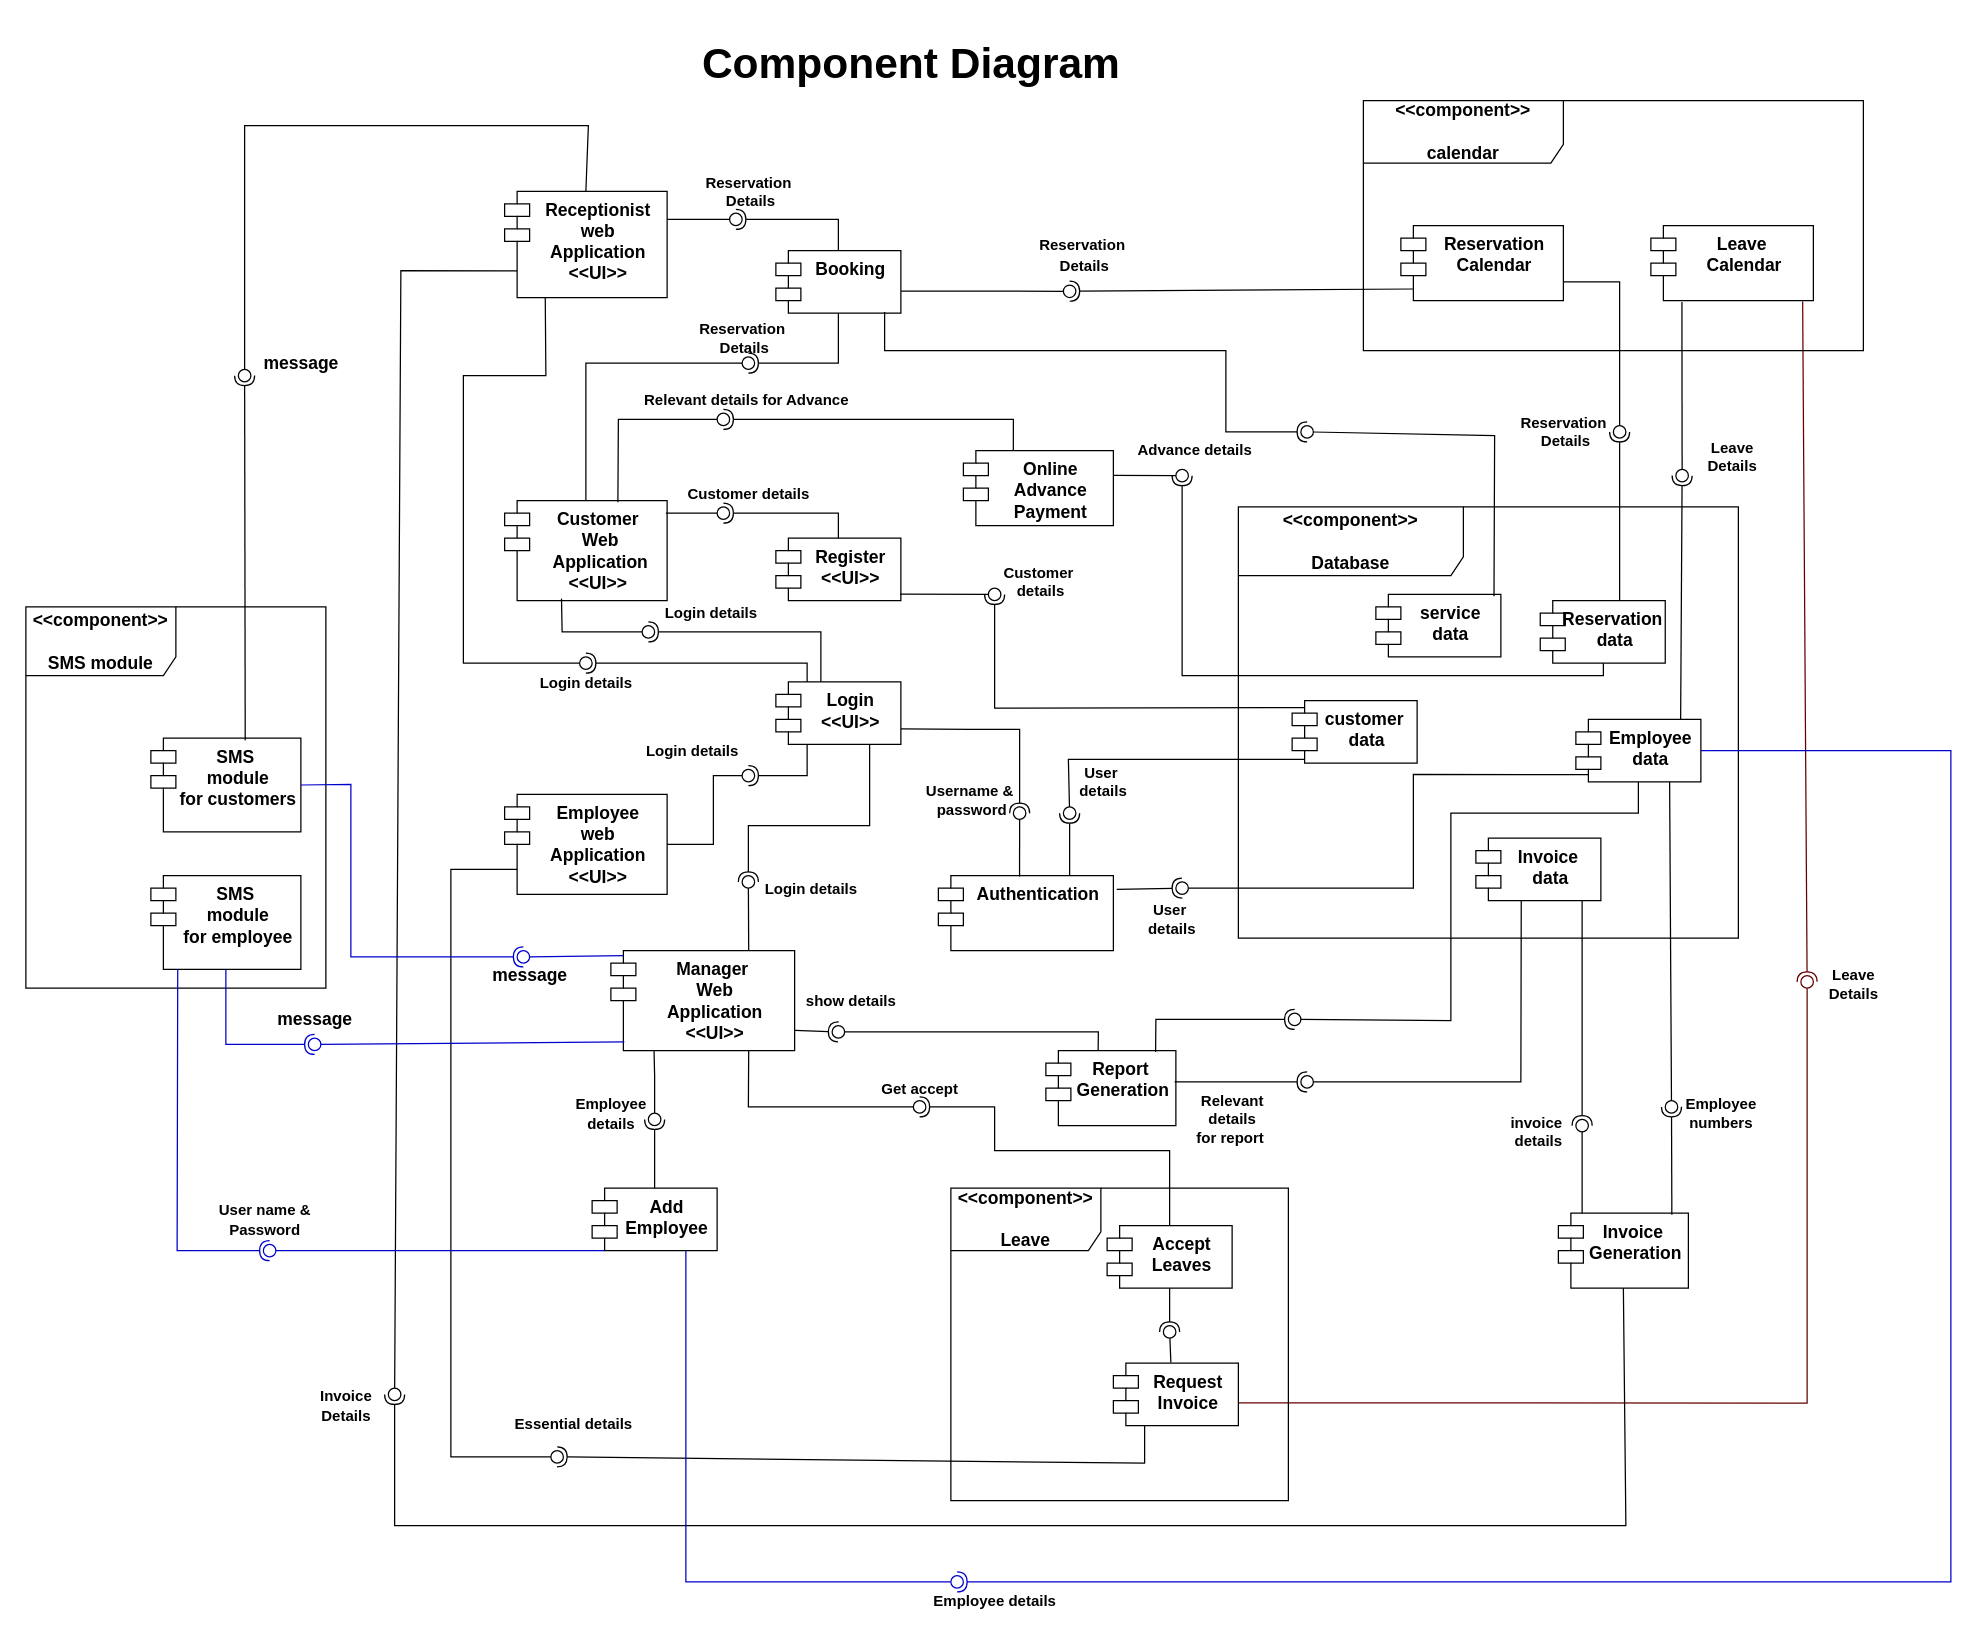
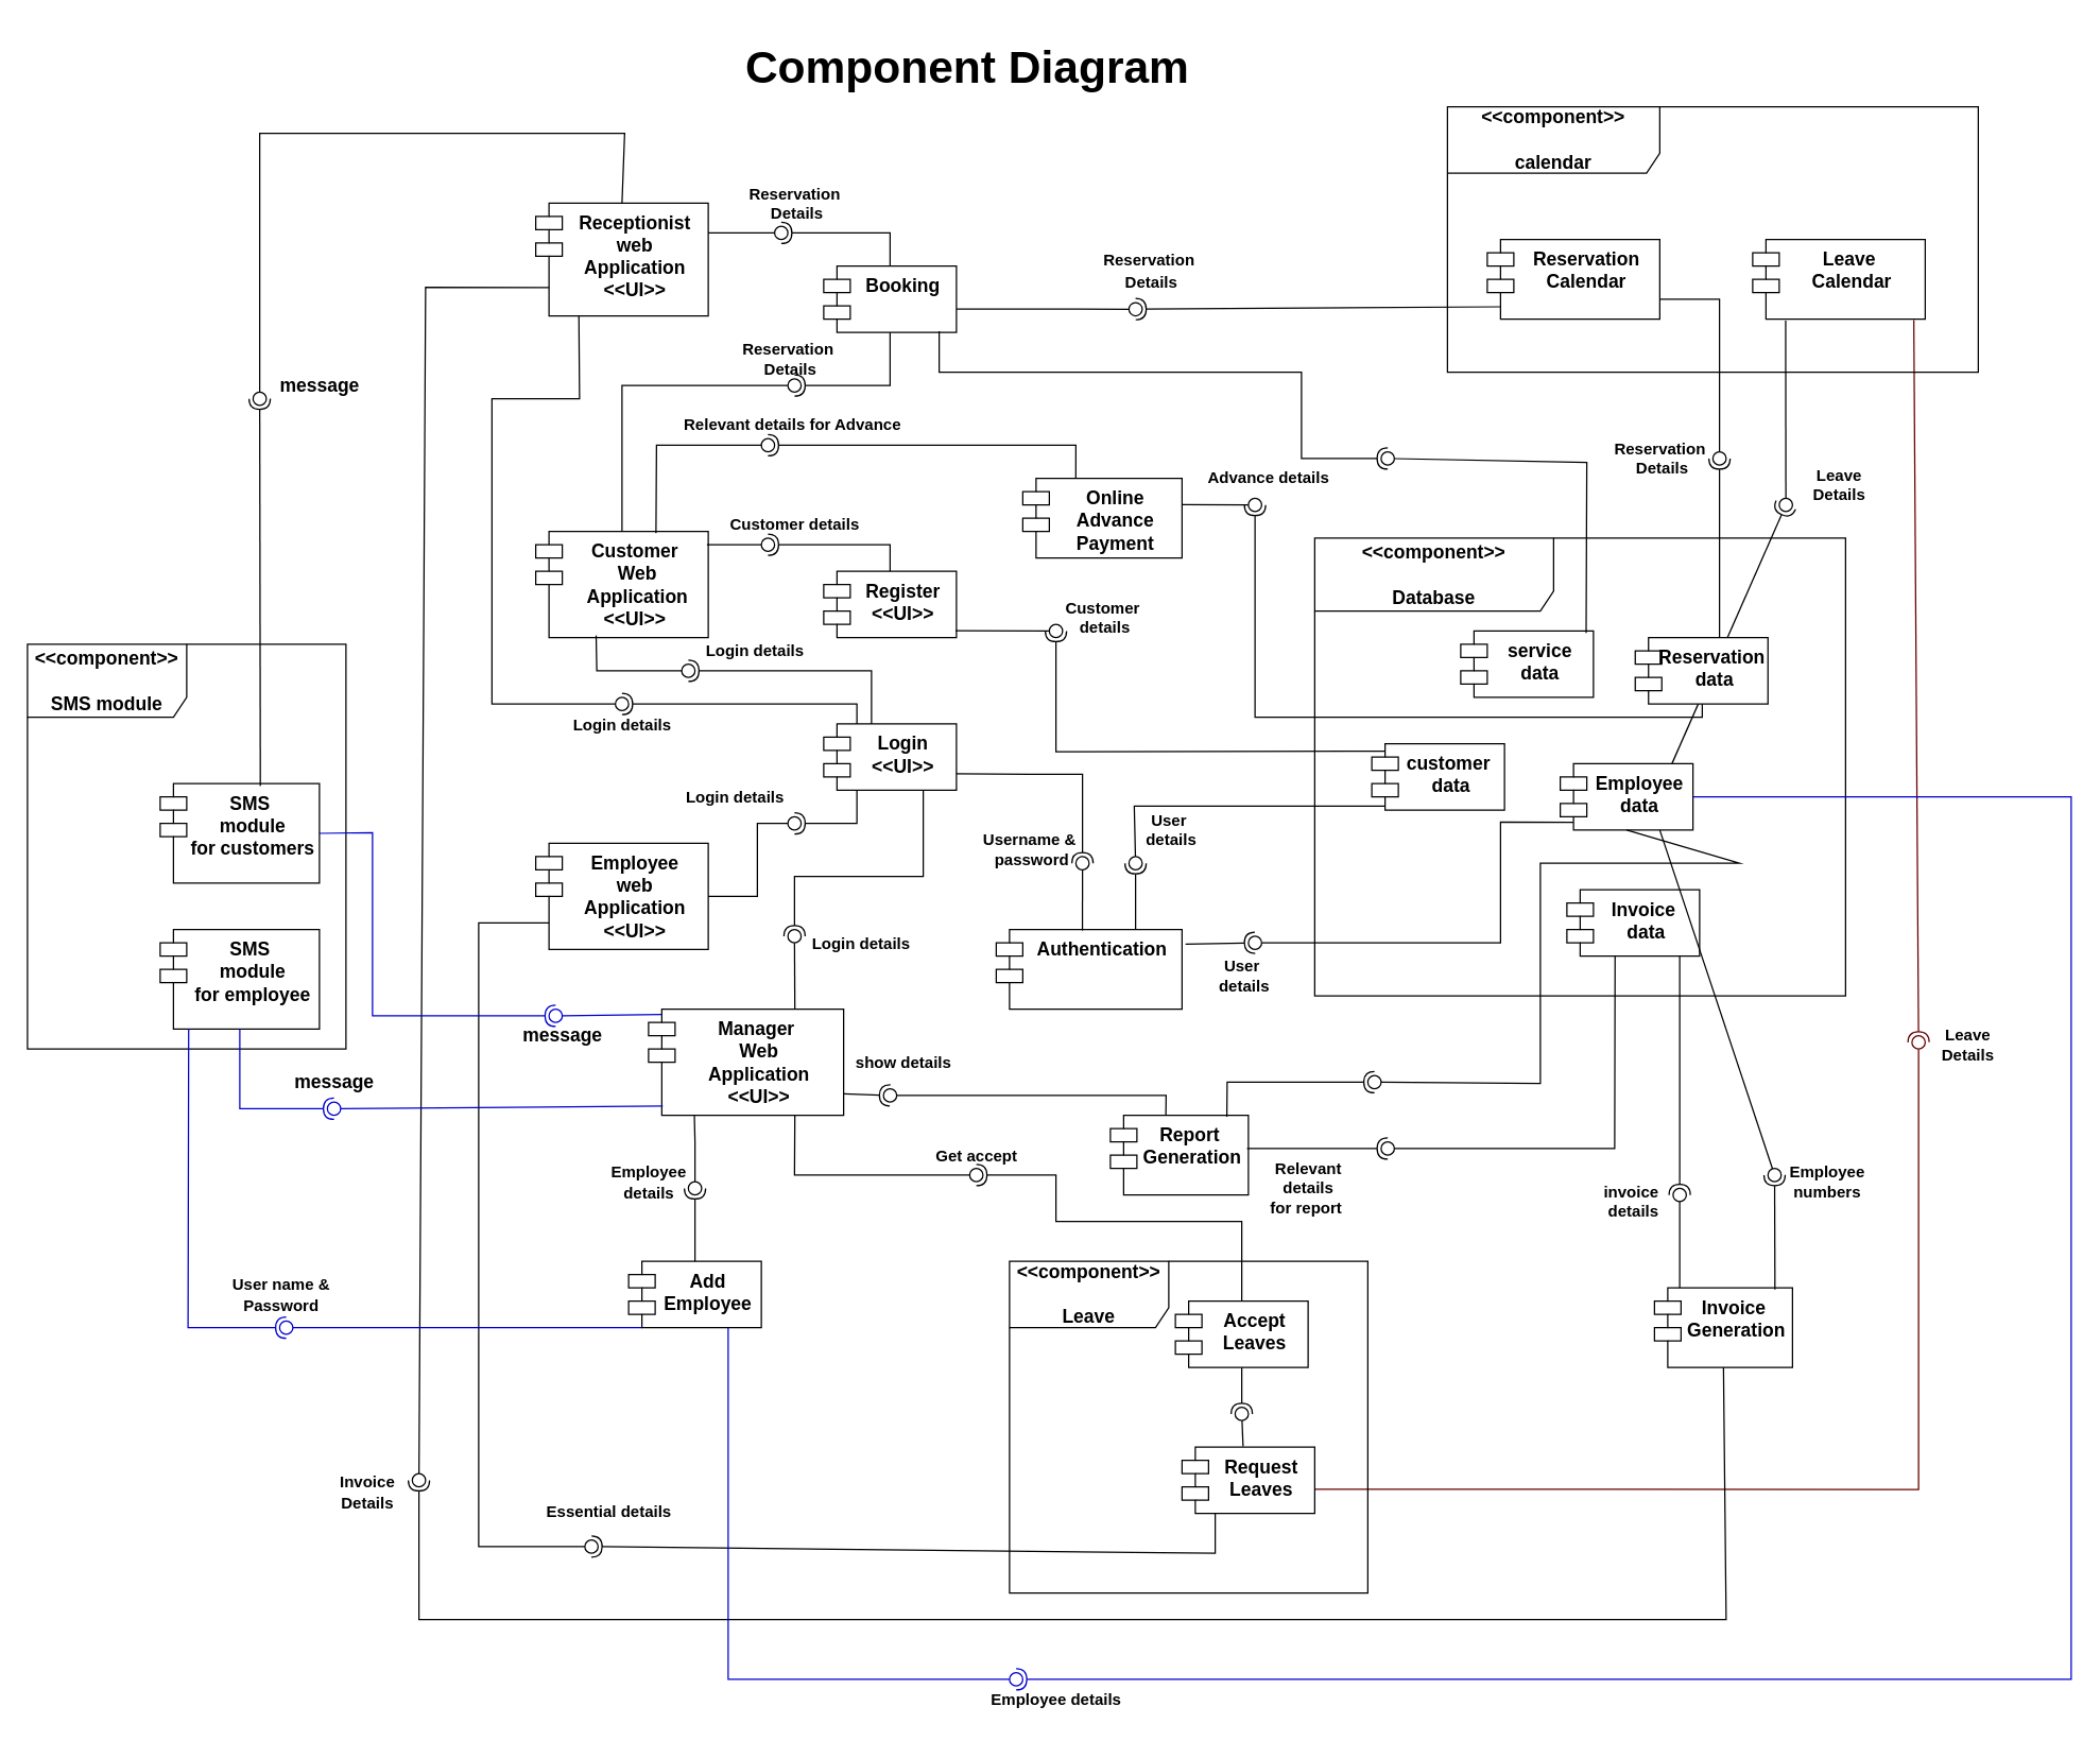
- <mxCell id="91" value="Employee&#10;data" style="shape=module;align=left;spacingLeft=20;align=center;verticalAlign=top;fontSize=14;fontStyle=1" parent="1" vertex="1"><mxGeometry x="1260" y="575" width="100" height="50" as="geometry" /></mxCell>
+ <mxCell id="91" value="Employee&#10;data" style="shape=module;align=left;spacingLeft=20;align=center;verticalAlign=top;fontSize=14;fontStyle=1" parent="1" vertex="1"><mxGeometry x="1175" y="575" width="100" height="50" as="geometry" /></mxCell>
- <mxCell id="107" value="Request &#10;Invoice" style="shape=module;align=left;spacingLeft=20;align=center;verticalAlign=top;fontSize=14;fontStyle=1" parent="1" vertex="1"><mxGeometry x="890" y="1090" width="100" height="50" as="geometry" /></mxCell>
+ <mxCell id="107" value="Request &#10;Leaves" style="shape=module;align=left;spacingLeft=20;align=center;verticalAlign=top;fontSize=14;fontStyle=1" parent="1" vertex="1"><mxGeometry x="890" y="1090" width="100" height="50" as="geometry" /></mxCell>
